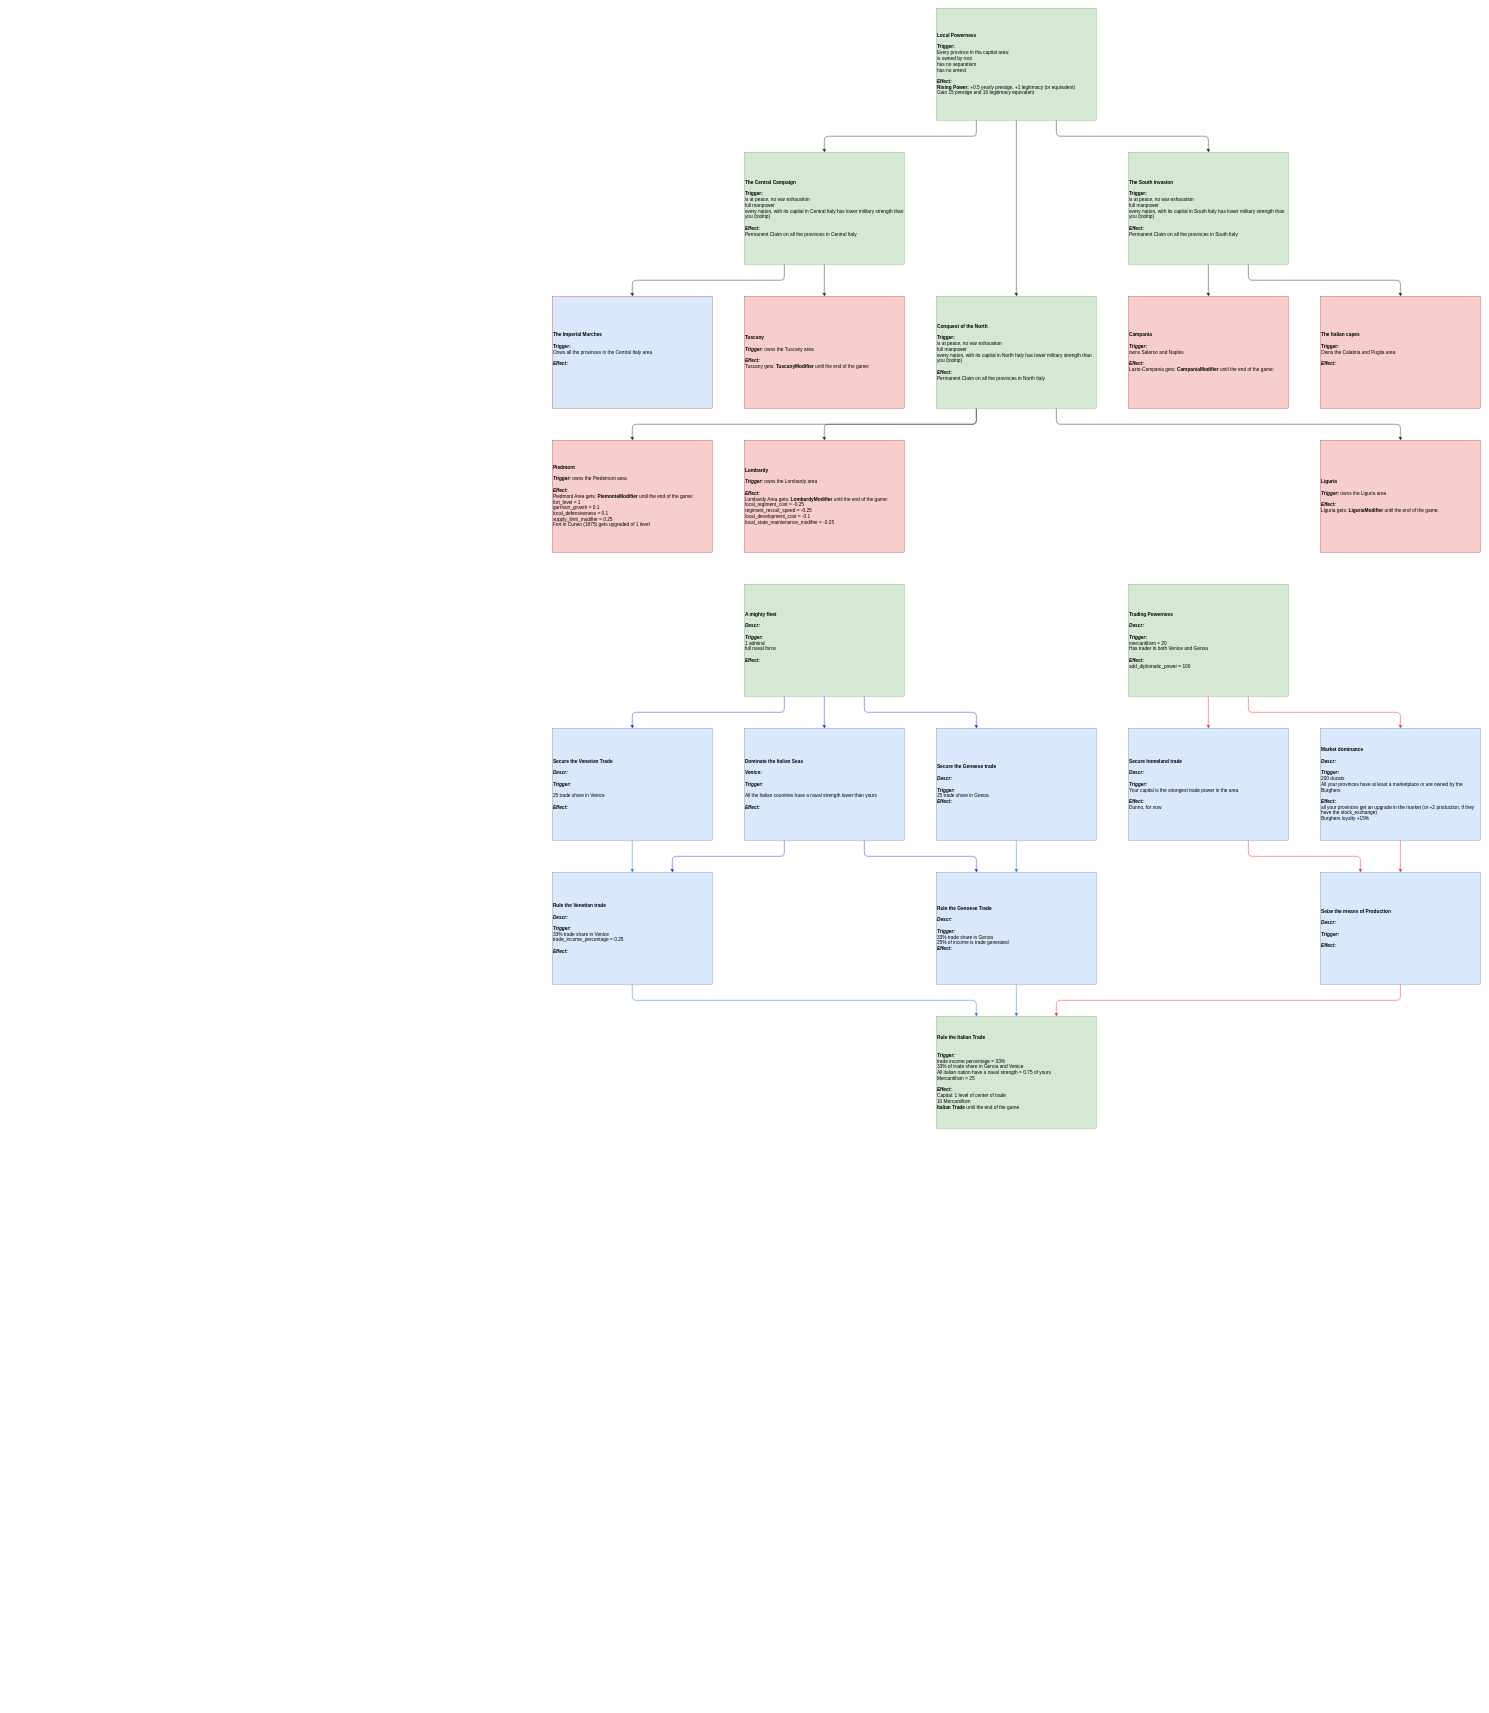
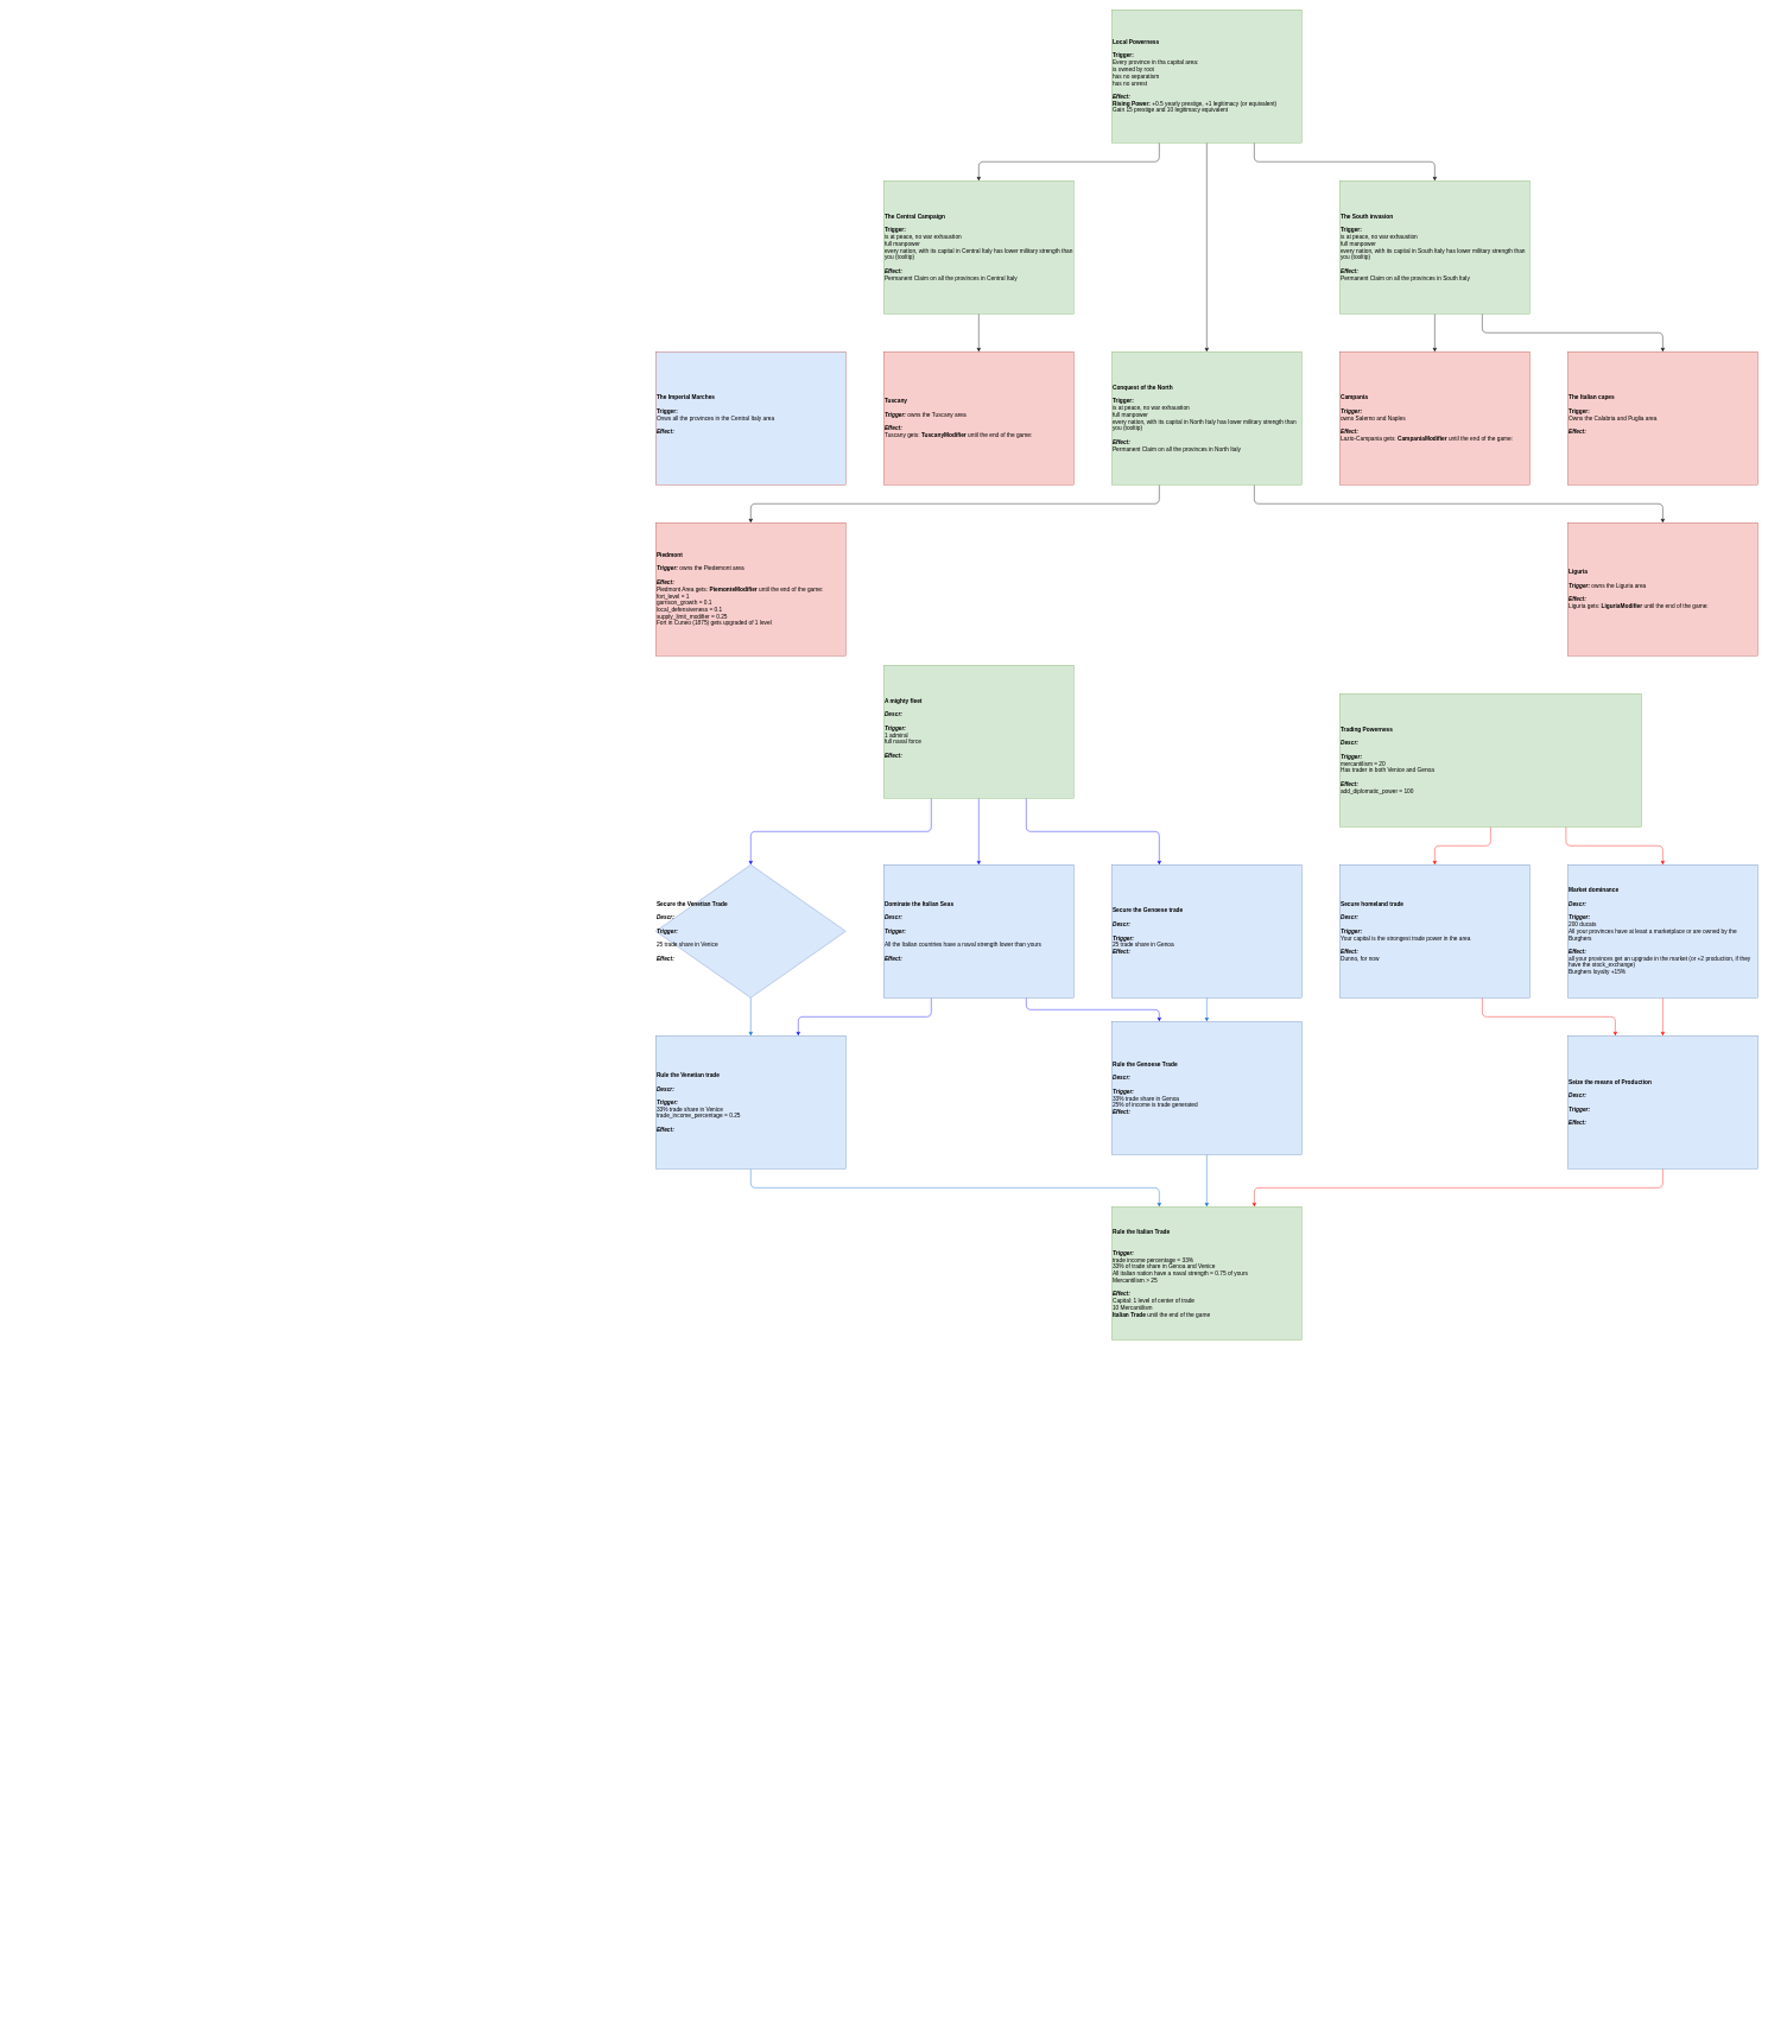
- <mxCell id="17" value="" style="edgeStyle=orthogonalEdgeStyle;orthogonalLoop=1;jettySize=auto;html=1;exitX=0.25;exitY=1;exitDx=0;exitDy=0;rounded=1;" parent="1" source="18" target="19" edge="1"><mxGeometry relative="1" as="geometry" /></mxCell>
- <mxCell id="22" style="edgeStyle=orthogonalEdgeStyle;orthogonalLoop=1;jettySize=auto;html=1;exitX=0.25;exitY=1;exitDx=0;exitDy=0;rounded=1;" parent="1" source="23" target="2" edge="1"><mxGeometry relative="1" as="geometry" /></mxCell>
- <mxCell id="2" value="&lt;div style=&quot;font-size: 12px&quot;&gt;&lt;b style=&quot;font-size: 12px&quot;&gt;Lombardy&lt;/b&gt;&lt;br style=&quot;font-size: 12px&quot;&gt;&lt;/div&gt;&lt;div style=&quot;font-size: 12px&quot;&gt;&lt;font style=&quot;font-size: 12px&quot;&gt;&lt;div style=&quot;font-size: 12px&quot;&gt;&lt;br&gt;&lt;/div&gt;&lt;/font&gt;&lt;/div&gt;&lt;div style=&quot;font-size: 12px&quot;&gt;&lt;font style=&quot;font-size: 12px&quot;&gt;&lt;b style=&quot;font-size: 12px&quot;&gt;&lt;i style=&quot;font-size: 12px&quot;&gt;Trigger:&amp;nbsp;&lt;/i&gt;&lt;/b&gt;&lt;/font&gt;&lt;span&gt;owns the Lombardy area&lt;/span&gt;&lt;/div&gt;&lt;div style=&quot;font-size: 12px&quot;&gt;&lt;font style=&quot;font-size: 12px&quot;&gt;&lt;br style=&quot;font-size: 12px&quot;&gt;&lt;/font&gt;&lt;/div&gt;&lt;font&gt;&lt;b style=&quot;font-size: 12px&quot;&gt;&lt;i style=&quot;font-size: 12px&quot;&gt;Effect:&amp;nbsp;&lt;br&gt;&lt;/i&gt;&lt;/b&gt;&lt;div&gt;&lt;div&gt;Lombardy Area gets:&amp;nbsp;&lt;b&gt;LombardyModifier&amp;nbsp;&lt;/b&gt;&lt;span&gt;until the end of the game:&lt;/span&gt;&lt;/div&gt;&lt;div&gt;&lt;div&gt;local_regiment_cost = -0.25&lt;/div&gt;&lt;div&gt;regiment_recruit_speed = -0.25&lt;/div&gt;&lt;div&gt;local_development_cost = -0.1&lt;/div&gt;&lt;/div&gt;&lt;/div&gt;&lt;div&gt;local_state_maintenance_modifier = -0.25&lt;br&gt;&lt;/div&gt;&lt;/font&gt;" style="rounded=0;whiteSpace=wrap;html=1;align=left;fontSize=12;fillColor=#f8cecc;strokeColor=#b85450;" parent="1" vertex="1"><mxGeometry x="1860" y="1100" width="400" height="280" as="geometry" /></mxCell>
- <mxCell id="52" value="&lt;div style=&quot;font-size: 12px&quot; align=&quot;left&quot;&gt;&lt;b&gt;A mighty fleet&lt;/b&gt;&lt;/div&gt;&lt;div style=&quot;font-size: 12px&quot; align=&quot;left&quot;&gt;&lt;b&gt;&lt;i&gt;&lt;br&gt;Descr:&lt;br&gt;&lt;br&gt;Trigger:&amp;nbsp;&lt;/i&gt;&lt;/b&gt;&lt;b&gt;&lt;i&gt;&lt;br&gt;&lt;/i&gt;&lt;/b&gt;&lt;div&gt;1 admiral&lt;/div&gt;&lt;div&gt;full naval force&lt;/div&gt;&lt;div&gt;&lt;br&gt;&lt;/div&gt;&lt;div&gt;&lt;b&gt;&lt;i&gt;Effect:&lt;/i&gt;&lt;/b&gt;&lt;/div&gt;&lt;/div&gt;&lt;div style=&quot;font-size: 12px&quot; align=&quot;left&quot;&gt;&lt;br&gt;&lt;/div&gt;" style="rounded=0;whiteSpace=wrap;html=1;align=left;fontSize=12;fillColor=#d5e8d4;strokeColor=#82b366;" parent="1" vertex="1"><mxGeometry x="1860" y="1460" width="400" height="280" as="geometry" /></mxCell>
+ <mxCell id="52" value="&lt;div style=&quot;font-size: 12px&quot; align=&quot;left&quot;&gt;&lt;b&gt;A mighty fleet&lt;/b&gt;&lt;/div&gt;&lt;div style=&quot;font-size: 12px&quot; align=&quot;left&quot;&gt;&lt;b&gt;&lt;i&gt;&lt;br&gt;Descr:&lt;br&gt;&lt;br&gt;Trigger:&amp;nbsp;&lt;/i&gt;&lt;/b&gt;&lt;b&gt;&lt;i&gt;&lt;br&gt;&lt;/i&gt;&lt;/b&gt;&lt;div&gt;1 admiral&lt;/div&gt;&lt;div&gt;full naval force&lt;/div&gt;&lt;div&gt;&lt;br&gt;&lt;/div&gt;&lt;div&gt;&lt;b&gt;&lt;i&gt;Effect:&lt;/i&gt;&lt;/b&gt;&lt;/div&gt;&lt;/div&gt;&lt;div style=&quot;font-size: 12px&quot; align=&quot;left&quot;&gt;&lt;br&gt;&lt;/div&gt;" style="rounded=0;whiteSpace=wrap;html=1;align=left;fontSize=12;fillColor=#d5e8d4;strokeColor=#82b366;" parent="1" vertex="1"><mxGeometry x="1860" y="1400" width="400" height="280" as="geometry" /></mxCell>
- <mxCell id="48" value="&lt;div style=&quot;font-size: 12px&quot; align=&quot;left&quot;&gt;&lt;b&gt;Trading Powerness&lt;/b&gt;&lt;/div&gt;&lt;div style=&quot;font-size: 12px&quot; align=&quot;left&quot;&gt;&lt;b&gt;&lt;i&gt;&lt;br&gt;Descr:&lt;br&gt;&lt;br&gt;Trigger:&amp;nbsp;&lt;/i&gt;&lt;/b&gt;&lt;b&gt;&lt;i&gt;&lt;br&gt;&lt;/i&gt;&lt;/b&gt;&lt;div&gt;mercantilism = 20&lt;/div&gt;&lt;div&gt;Has trader in both Venice and Genoa&lt;/div&gt;&lt;div&gt;&lt;br&gt;&lt;/div&gt;&lt;div&gt;&lt;b&gt;&lt;i&gt;Effect:&lt;/i&gt;&lt;/b&gt;&lt;/div&gt;&lt;/div&gt;&lt;div style=&quot;font-size: 12px&quot; align=&quot;left&quot;&gt;add_diplomatic_power = 100&lt;/div&gt;" style="rounded=0;whiteSpace=wrap;html=1;align=left;fontSize=12;fillColor=#d5e8d4;strokeColor=#82b366;" parent="1" vertex="1"><mxGeometry x="2820" y="1460" width="400" height="280" as="geometry" /></mxCell>
+ <mxCell id="48" value="&lt;div style=&quot;font-size: 12px&quot; align=&quot;left&quot;&gt;&lt;b&gt;Trading Powerness&lt;/b&gt;&lt;/div&gt;&lt;div style=&quot;font-size: 12px&quot; align=&quot;left&quot;&gt;&lt;b&gt;&lt;i&gt;&lt;br&gt;Descr:&lt;br&gt;&lt;br&gt;Trigger:&amp;nbsp;&lt;/i&gt;&lt;/b&gt;&lt;b&gt;&lt;i&gt;&lt;br&gt;&lt;/i&gt;&lt;/b&gt;&lt;div&gt;mercantilism = 20&lt;/div&gt;&lt;div&gt;Has trader in both Venice and Genoa&lt;/div&gt;&lt;div&gt;&lt;br&gt;&lt;/div&gt;&lt;div&gt;&lt;b&gt;&lt;i&gt;Effect:&lt;/i&gt;&lt;/b&gt;&lt;/div&gt;&lt;/div&gt;&lt;div style=&quot;font-size: 12px&quot; align=&quot;left&quot;&gt;add_diplomatic_power = 100&lt;/div&gt;" style="rounded=0;whiteSpace=wrap;html=1;align=left;fontSize=12;fillColor=#d5e8d4;strokeColor=#82b366;" parent="1" vertex="1"><mxGeometry x="2820" y="1460" width="635" height="280" as="geometry" /></mxCell>
- <mxCell id="40" value="&lt;b style=&quot;font-size: 12px&quot;&gt;Secure the Venetian Trade&lt;br style=&quot;font-size: 12px&quot;&gt;&lt;/b&gt;&lt;div style=&quot;font-size: 12px&quot;&gt;&lt;b&gt;&lt;i&gt;&lt;br&gt;Descr:&lt;br&gt;&lt;br&gt;Trigger:&amp;nbsp;&lt;/i&gt;&lt;/b&gt;&lt;b&gt;&lt;i&gt;&lt;br&gt;&lt;/i&gt;&lt;/b&gt;&lt;div&gt;&lt;br&gt;&lt;/div&gt;&lt;div&gt;25 trade share in Venice&lt;/div&gt;&lt;div&gt;&lt;b&gt;&lt;i&gt;&lt;br&gt;&lt;/i&gt;&lt;/b&gt;&lt;/div&gt;&lt;div&gt;&lt;b&gt;&lt;i&gt;Effect:&lt;/i&gt;&lt;/b&gt;&lt;/div&gt;&lt;/div&gt;" style="rounded=0;whiteSpace=wrap;html=1;align=left;fontSize=12;fillColor=#dae8fc;strokeColor=#6c8ebf;labelBorderColor=none;strokeWidth=1;" parent="1" vertex="1"><mxGeometry y="1820" width="400" height="280" as="geometry" x="1380" /></mxCell>
+ <mxCell id="40" value="&lt;b style=&quot;font-size: 12px&quot;&gt;Secure the Venetian Trade&lt;br style=&quot;font-size: 12px&quot;&gt;&lt;/b&gt;&lt;div style=&quot;font-size: 12px&quot;&gt;&lt;b&gt;&lt;i&gt;&lt;br&gt;Descr:&lt;br&gt;&lt;br&gt;Trigger:&amp;nbsp;&lt;/i&gt;&lt;/b&gt;&lt;b&gt;&lt;i&gt;&lt;br&gt;&lt;/i&gt;&lt;/b&gt;&lt;div&gt;&lt;br&gt;&lt;/div&gt;&lt;div&gt;25 trade share in Venice&lt;/div&gt;&lt;div&gt;&lt;b&gt;&lt;i&gt;&lt;br&gt;&lt;/i&gt;&lt;/b&gt;&lt;/div&gt;&lt;div&gt;&lt;b&gt;&lt;i&gt;Effect:&lt;/i&gt;&lt;/b&gt;&lt;/div&gt;&lt;/div&gt;" style="rhombus;whiteSpace=wrap;html=1;align=left;fontSize=12;fillColor=#dae8fc;strokeColor=#6c8ebf;labelBorderColor=none;strokeWidth=1;" parent="1" vertex="1"><mxGeometry y="1820" width="400" height="280" as="geometry" x="1380" /></mxCell>
- <mxCell id="43" value="&lt;b style=&quot;font-size: 12px&quot;&gt;Dominate the Italian Seas&lt;br style=&quot;font-size: 12px&quot;&gt;&lt;/b&gt;&lt;div style=&quot;font-size: 12px&quot;&gt;&lt;b&gt;&lt;i&gt;&lt;br&gt;Venice:&lt;br&gt;&lt;br&gt;Trigger:&amp;nbsp;&lt;/i&gt;&lt;/b&gt;&lt;b&gt;&lt;i&gt;&lt;br&gt;&lt;/i&gt;&lt;/b&gt;&lt;div&gt;&lt;br&gt;&lt;/div&gt;&lt;div&gt;All the Italian countries have a naval strength lower than yours&lt;/div&gt;&lt;div&gt;&lt;br&gt;&lt;/div&gt;&lt;div&gt;&lt;b&gt;&lt;i&gt;Effect:&lt;/i&gt;&lt;/b&gt;&lt;/div&gt;&lt;/div&gt;" style="rounded=0;whiteSpace=wrap;html=1;align=left;fontSize=12;fillColor=#dae8fc;strokeColor=#6c8ebf;labelBorderColor=none;" parent="1" vertex="1"><mxGeometry x="1860" y="1820" width="400" height="280" as="geometry" /></mxCell>
+ <mxCell id="43" value="&lt;b style=&quot;font-size: 12px&quot;&gt;Dominate the Italian Seas&lt;br style=&quot;font-size: 12px&quot;&gt;&lt;/b&gt;&lt;div style=&quot;font-size: 12px&quot;&gt;&lt;b&gt;&lt;i&gt;&lt;br&gt;Descr:&lt;br&gt;&lt;br&gt;Trigger:&amp;nbsp;&lt;/i&gt;&lt;/b&gt;&lt;b&gt;&lt;i&gt;&lt;br&gt;&lt;/i&gt;&lt;/b&gt;&lt;div&gt;&lt;br&gt;&lt;/div&gt;&lt;div&gt;All the Italian countries have a naval strength lower than yours&lt;/div&gt;&lt;div&gt;&lt;br&gt;&lt;/div&gt;&lt;div&gt;&lt;b&gt;&lt;i&gt;Effect:&lt;/i&gt;&lt;/b&gt;&lt;/div&gt;&lt;/div&gt;" style="rounded=0;whiteSpace=wrap;html=1;align=left;fontSize=12;fillColor=#dae8fc;strokeColor=#6c8ebf;labelBorderColor=none;" parent="1" vertex="1"><mxGeometry x="1860" y="1820" width="400" height="280" as="geometry" /></mxCell>
- <mxCell id="38" value="&lt;b&gt;Rule the Genoese Trade&lt;br&gt;&lt;/b&gt;&lt;b&gt;&lt;i&gt;&lt;br&gt;Descr:&lt;br&gt;&lt;br&gt;Trigger:&amp;nbsp;&lt;/i&gt;&lt;/b&gt;&lt;b&gt;&lt;i&gt;&lt;br&gt;&lt;/i&gt;&lt;/b&gt;&lt;div&gt;33% trade share in Genoa&lt;/div&gt;&lt;div&gt;25% of income is trade generated&lt;/div&gt;&lt;div&gt;&lt;b&gt;&lt;i&gt;Effect:&lt;/i&gt;&lt;/b&gt;&lt;/div&gt;" style="rounded=0;whiteSpace=wrap;html=1;align=left;fontSize=12;fillColor=#dae8fc;strokeColor=#6c8ebf;" parent="1" vertex="1"><mxGeometry x="2340" y="2180" width="400" height="280" as="geometry" /></mxCell>
+ <mxCell id="38" value="&lt;b&gt;Rule the Genoese Trade&lt;br&gt;&lt;/b&gt;&lt;b&gt;&lt;i&gt;&lt;br&gt;Descr:&lt;br&gt;&lt;br&gt;Trigger:&amp;nbsp;&lt;/i&gt;&lt;/b&gt;&lt;b&gt;&lt;i&gt;&lt;br&gt;&lt;/i&gt;&lt;/b&gt;&lt;div&gt;33% trade share in Genoa&lt;/div&gt;&lt;div&gt;25% of income is trade generated&lt;/div&gt;&lt;div&gt;&lt;b&gt;&lt;i&gt;Effect:&lt;/i&gt;&lt;/b&gt;&lt;/div&gt;" style="rounded=0;whiteSpace=wrap;html=1;align=left;fontSize=12;fillColor=#dae8fc;strokeColor=#6c8ebf;" parent="1" vertex="1"><mxGeometry x="2340" y="2150" width="400" height="280" as="geometry" /></mxCell>
